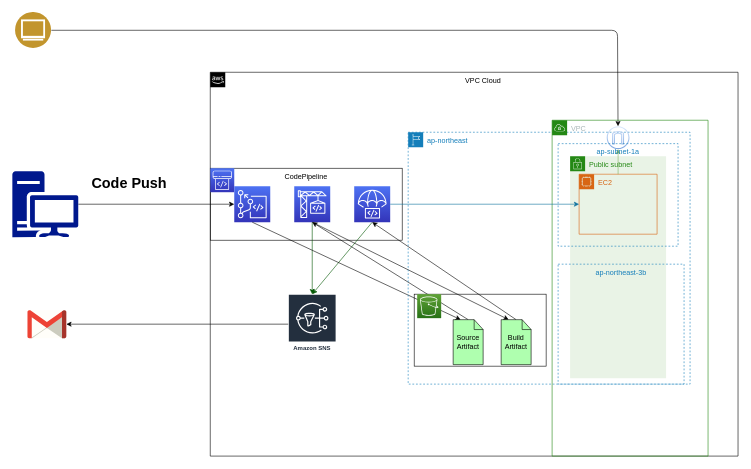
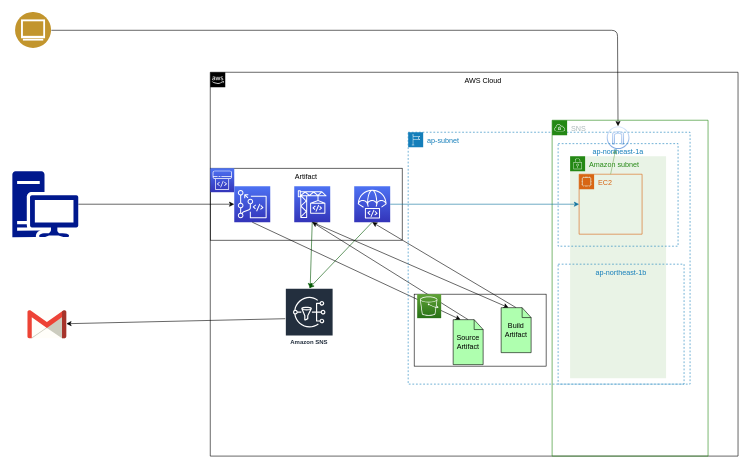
- <mxCell id="2" value="VPC Cloud" style="points=[[0,0],[0.25,0],[0.5,0],[0.75,0],[1,0],[1,0.25],[1,0.5],[1,0.75],[1,1],[0.75,1],[0.5,1],[0.25,1],[0,1],[0,0.75],[0,0.5],[0,0.25]];outlineConnect=0;html=1;whiteSpace=wrap;fontSize=12;fontStyle=0;container=0;pointerEvents=0;collapsible=0;recursiveResize=0;shape=mxgraph.aws4.group;grIcon=mxgraph.aws4.group_aws_cloud_alt;fillColor=none;verticalAlign=top;align=center;spacingLeft=30;dashed=0;" parent="1" vertex="1"><mxGeometry x="350" y="120" width="880" height="640" as="geometry" /></mxCell>
+ <mxCell id="2" value="AWS Cloud" style="points=[[0,0],[0.25,0],[0.5,0],[0.75,0],[1,0],[1,0.25],[1,0.5],[1,0.75],[1,1],[0.75,1],[0.5,1],[0.25,1],[0,1],[0,0.75],[0,0.5],[0,0.25]];outlineConnect=0;html=1;whiteSpace=wrap;fontSize=12;fontStyle=0;container=0;pointerEvents=0;collapsible=0;recursiveResize=0;shape=mxgraph.aws4.group;grIcon=mxgraph.aws4.group_aws_cloud_alt;fillColor=none;verticalAlign=top;align=center;spacingLeft=30;dashed=0;" parent="1" vertex="1"><mxGeometry x="350" y="120" width="880" height="640" as="geometry" /></mxCell>
- <mxCell id="20" value="VPC" style="points=[[0,0],[0.25,0],[0.5,0],[0.75,0],[1,0],[1,0.25],[1,0.5],[1,0.75],[1,1],[0.75,1],[0.5,1],[0.25,1],[0,1],[0,0.75],[0,0.5],[0,0.25]];outlineConnect=0;gradientColor=none;html=1;whiteSpace=wrap;fontSize=12;fontStyle=0;container=0;pointerEvents=0;collapsible=0;recursiveResize=0;shape=mxgraph.aws4.group;grIcon=mxgraph.aws4.group_vpc;strokeColor=#248814;fillColor=none;verticalAlign=top;align=left;spacingLeft=30;fontColor=#AAB7B8;dashed=0;" parent="1" vertex="1"><mxGeometry x="920" y="200" width="260" height="560" as="geometry" /></mxCell>
+ <mxCell id="20" value="SNS" style="points=[[0,0],[0.25,0],[0.5,0],[0.75,0],[1,0],[1,0.25],[1,0.5],[1,0.75],[1,1],[0.75,1],[0.5,1],[0.25,1],[0,1],[0,0.75],[0,0.5],[0,0.25]];outlineConnect=0;gradientColor=none;html=1;whiteSpace=wrap;fontSize=12;fontStyle=0;container=0;pointerEvents=0;collapsible=0;recursiveResize=0;shape=mxgraph.aws4.group;grIcon=mxgraph.aws4.group_vpc;strokeColor=#248814;fillColor=none;verticalAlign=top;align=left;spacingLeft=30;fontColor=#AAB7B8;dashed=0;" parent="1" vertex="1"><mxGeometry x="920" y="200" width="260" height="560" as="geometry" /></mxCell>
- <mxCell id="19" value="ap-northeast" style="points=[[0,0],[0.25,0],[0.5,0],[0.75,0],[1,0],[1,0.25],[1,0.5],[1,0.75],[1,1],[0.75,1],[0.5,1],[0.25,1],[0,1],[0,0.75],[0,0.5],[0,0.25]];outlineConnect=0;gradientColor=none;html=1;whiteSpace=wrap;fontSize=12;fontStyle=0;container=0;pointerEvents=0;collapsible=0;recursiveResize=0;shape=mxgraph.aws4.group;grIcon=mxgraph.aws4.group_region;strokeColor=#147EBA;fillColor=none;verticalAlign=top;align=left;spacingLeft=30;fontColor=#147EBA;dashed=1;" parent="1" vertex="1"><mxGeometry x="680" y="220" width="470" height="420" as="geometry" /></mxCell>
+ <mxCell id="19" value="ap-subnet" style="points=[[0,0],[0.25,0],[0.5,0],[0.75,0],[1,0],[1,0.25],[1,0.5],[1,0.75],[1,1],[0.75,1],[0.5,1],[0.25,1],[0,1],[0,0.75],[0,0.5],[0,0.25]];outlineConnect=0;gradientColor=none;html=1;whiteSpace=wrap;fontSize=12;fontStyle=0;container=0;pointerEvents=0;collapsible=0;recursiveResize=0;shape=mxgraph.aws4.group;grIcon=mxgraph.aws4.group_region;strokeColor=#147EBA;fillColor=none;verticalAlign=top;align=left;spacingLeft=30;fontColor=#147EBA;dashed=1;" parent="1" vertex="1"><mxGeometry x="680" y="220" width="470" height="420" as="geometry" /></mxCell>
- <mxCell id="26" value="ap-subnet-1a" style="fillColor=none;strokeColor=#147EBA;dashed=1;verticalAlign=top;fontStyle=0;fontColor=#147EBA;container=0;" parent="1" vertex="1"><mxGeometry x="930" y="239" width="200" height="171" as="geometry" /></mxCell>
+ <mxCell id="26" value="ap-northeast-1a" style="fillColor=none;strokeColor=#147EBA;dashed=1;verticalAlign=top;fontStyle=0;fontColor=#147EBA;container=0;" parent="1" vertex="1"><mxGeometry x="930" y="239" width="200" height="171" as="geometry" /></mxCell>
- <mxCell id="21" value="Public subnet" style="points=[[0,0],[0.25,0],[0.5,0],[0.75,0],[1,0],[1,0.25],[1,0.5],[1,0.75],[1,1],[0.75,1],[0.5,1],[0.25,1],[0,1],[0,0.75],[0,0.5],[0,0.25]];outlineConnect=0;gradientColor=none;html=1;whiteSpace=wrap;fontSize=12;fontStyle=0;container=1;pointerEvents=0;collapsible=0;recursiveResize=0;shape=mxgraph.aws4.group;grIcon=mxgraph.aws4.group_security_group;grStroke=0;strokeColor=#248814;fillColor=#E9F3E6;verticalAlign=top;align=left;spacingLeft=30;fontColor=#248814;dashed=0;" parent="1" vertex="1"><mxGeometry x="950" y="260" width="160" height="370" as="geometry" /></mxCell>
+ <mxCell id="21" value="Amazon subnet" style="points=[[0,0],[0.25,0],[0.5,0],[0.75,0],[1,0],[1,0.25],[1,0.5],[1,0.75],[1,1],[0.75,1],[0.5,1],[0.25,1],[0,1],[0,0.75],[0,0.5],[0,0.25]];outlineConnect=0;gradientColor=none;html=1;whiteSpace=wrap;fontSize=12;fontStyle=0;container=1;pointerEvents=0;collapsible=0;recursiveResize=0;shape=mxgraph.aws4.group;grIcon=mxgraph.aws4.group_security_group;grStroke=0;strokeColor=#248814;fillColor=#E9F3E6;verticalAlign=top;align=left;spacingLeft=30;fontColor=#248814;dashed=0;" parent="1" vertex="1"><mxGeometry x="950" y="260" width="160" height="370" as="geometry" /></mxCell>
- <mxCell id="5" value="CodePipeline" style="dashed=0;verticalAlign=top;fontStyle=0;fillColor=none;" parent="1" vertex="1"><mxGeometry x="350" y="280" width="320" height="120" as="geometry" /></mxCell>
+ <mxCell id="5" value="Artifact" style="dashed=0;verticalAlign=top;fontStyle=0;fillColor=none;" parent="1" vertex="1"><mxGeometry x="350" y="280" width="320" height="120" as="geometry" /></mxCell>
- <mxCell id="15" value="&lt;h1&gt;Code Push&lt;/h1&gt;" style="text;html=1;strokeColor=none;fillColor=none;spacing=5;spacingTop=-20;whiteSpace=wrap;overflow=hidden;rounded=0;align=center;" parent="1" vertex="1"><mxGeometry x="140" y="285" width="150" height="50" as="geometry" /></mxCell>
- <mxCell id="22" value="EC2" style="points=[[0,0],[0.25,0],[0.5,0],[0.75,0],[1,0],[1,0.25],[1,0.5],[1,0.75],[1,1],[0.75,1],[0.5,1],[0.25,1],[0,1],[0,0.75],[0,0.5],[0,0.25]];outlineConnect=0;gradientColor=none;html=1;whiteSpace=wrap;fontSize=12;fontStyle=0;container=0;pointerEvents=0;collapsible=0;recursiveResize=0;shape=mxgraph.aws4.group;grIcon=mxgraph.aws4.group_ec2_instance_contents;strokeColor=#D86613;fillColor=none;verticalAlign=top;align=left;spacingLeft=30;fontColor=#D86613;dashed=0;" parent="21" vertex="1"><mxGeometry x="15" y="30" width="130" height="100" as="geometry" /></mxCell>
+ <mxCell id="22" value="EC2" style="points=[[0,0],[0.25,0],[0.5,0],[0.75,0],[1,0],[1,0.25],[1,0.5],[1,0.75],[1,1],[0.75,1],[0.5,1],[0.25,1],[0,1],[0,0.75],[0,0.5],[0,0.25]];outlineConnect=0;gradientColor=none;html=1;whiteSpace=wrap;fontSize=12;fontStyle=0;container=0;pointerEvents=0;collapsible=0;recursiveResize=0;shape=mxgraph.aws4.group;grIcon=mxgraph.aws4.group_ec2_instance_contents;strokeColor=#D86613;fillColor=none;verticalAlign=top;align=left;spacingLeft=30;fontColor=#D86613;dashed=0;" parent="21" vertex="1"><mxGeometry x="15" y="30" width="105" height="100" as="geometry" /></mxCell>
- <mxCell id="23" value="ap-northeast-3b" style="fillColor=none;strokeColor=#147EBA;dashed=1;verticalAlign=top;fontStyle=0;fontColor=#147EBA;" parent="1" vertex="1"><mxGeometry x="930" y="440" width="210" height="200" as="geometry" /></mxCell>
+ <mxCell id="23" value="ap-northeast-1b" style="fillColor=none;strokeColor=#147EBA;dashed=1;verticalAlign=top;fontStyle=0;fontColor=#147EBA;" parent="1" vertex="1"><mxGeometry x="930" y="440" width="210" height="200" as="geometry" /></mxCell>
- <mxCell id="31" value="Amazon SNS" style="sketch=0;outlineConnect=0;fontColor=#232F3E;gradientColor=none;strokeColor=#ffffff;fillColor=#232F3E;dashed=0;verticalLabelPosition=middle;verticalAlign=bottom;align=center;html=1;whiteSpace=wrap;fontSize=10;fontStyle=1;spacing=3;shape=mxgraph.aws4.productIcon;prIcon=mxgraph.aws4.sns;" vertex="1" parent="1"><mxGeometry x="480" y="490" width="80" height="100" as="geometry" /></mxCell>
+ <mxCell id="31" value="Amazon SNS" style="sketch=0;outlineConnect=0;fontColor=#232F3E;gradientColor=none;strokeColor=#ffffff;fillColor=#232F3E;dashed=0;verticalLabelPosition=middle;verticalAlign=bottom;align=center;html=1;whiteSpace=wrap;fontSize=10;fontStyle=1;spacing=3;shape=mxgraph.aws4.productIcon;prIcon=mxgraph.aws4.sns;" vertex="1" parent="1"><mxGeometry x="475" y="480" width="80" height="100" as="geometry" /></mxCell>
- <mxCell id="30" value="Build&lt;br&gt;Artifact" style="html=1;outlineConnect=0;whiteSpace=wrap;fillColor=#AFFFAF;shape=mxgraph.archimate3.artifact;fontColor=#000000;" vertex="1" parent="1"><mxGeometry x="835" y="532.5" width="50" height="75" as="geometry" /></mxCell>
+ <mxCell id="30" value="Build&lt;br&gt;Artifact" style="html=1;outlineConnect=0;whiteSpace=wrap;fillColor=#AFFFAF;shape=mxgraph.archimate3.artifact;fontColor=#000000;" vertex="1" parent="1"><mxGeometry x="835" y="512.5" width="50" height="75" as="geometry" /></mxCell>
